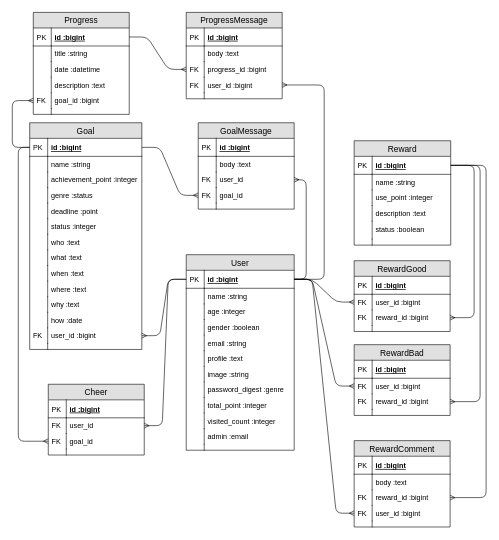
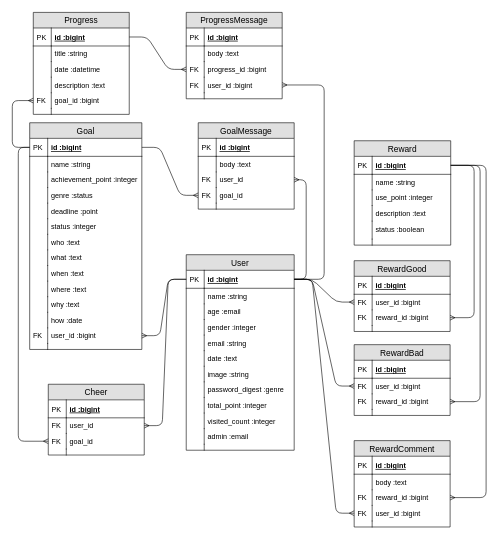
- <mxCell id="7" value="age :integer" style="shape=partialRectangle;top=0;left=0;right=0;bottom=0;align=left;verticalAlign=top;fillColor=none;spacingLeft=34;spacingRight=4;overflow=hidden;rotatable=0;points=[[0,0.5],[1,0.5]];portConstraint=eastwest;dropTarget=0;fontSize=12;" parent="2" vertex="1"><mxGeometry y="82" width="180" height="26" as="geometry" /></mxCell>
+ <mxCell id="7" value="age :email" style="shape=partialRectangle;top=0;left=0;right=0;bottom=0;align=left;verticalAlign=top;fillColor=none;spacingLeft=34;spacingRight=4;overflow=hidden;rotatable=0;points=[[0,0.5],[1,0.5]];portConstraint=eastwest;dropTarget=0;fontSize=12;" parent="2" vertex="1"><mxGeometry y="82" width="180" height="26" as="geometry" /></mxCell>
- <mxCell id="9" value="gender :boolean" style="shape=partialRectangle;top=0;left=0;right=0;bottom=0;align=left;verticalAlign=top;fillColor=none;spacingLeft=34;spacingRight=4;overflow=hidden;rotatable=0;points=[[0,0.5],[1,0.5]];portConstraint=eastwest;dropTarget=0;fontSize=12;" parent="2" vertex="1"><mxGeometry y="108" width="180" height="26" as="geometry" /></mxCell>
+ <mxCell id="9" value="gender :integer" style="shape=partialRectangle;top=0;left=0;right=0;bottom=0;align=left;verticalAlign=top;fillColor=none;spacingLeft=34;spacingRight=4;overflow=hidden;rotatable=0;points=[[0,0.5],[1,0.5]];portConstraint=eastwest;dropTarget=0;fontSize=12;" parent="2" vertex="1"><mxGeometry y="108" width="180" height="26" as="geometry" /></mxCell>
- <mxCell id="13" value="profile :text" style="shape=partialRectangle;top=0;left=0;right=0;bottom=0;align=left;verticalAlign=top;fillColor=none;spacingLeft=34;spacingRight=4;overflow=hidden;rotatable=0;points=[[0,0.5],[1,0.5]];portConstraint=eastwest;dropTarget=0;fontSize=12;" parent="2" vertex="1"><mxGeometry y="160" width="180" height="26" as="geometry" /></mxCell>
+ <mxCell id="13" value="date :text" style="shape=partialRectangle;top=0;left=0;right=0;bottom=0;align=left;verticalAlign=top;fillColor=none;spacingLeft=34;spacingRight=4;overflow=hidden;rotatable=0;points=[[0,0.5],[1,0.5]];portConstraint=eastwest;dropTarget=0;fontSize=12;" parent="2" vertex="1"><mxGeometry y="160" width="180" height="26" as="geometry" /></mxCell>
